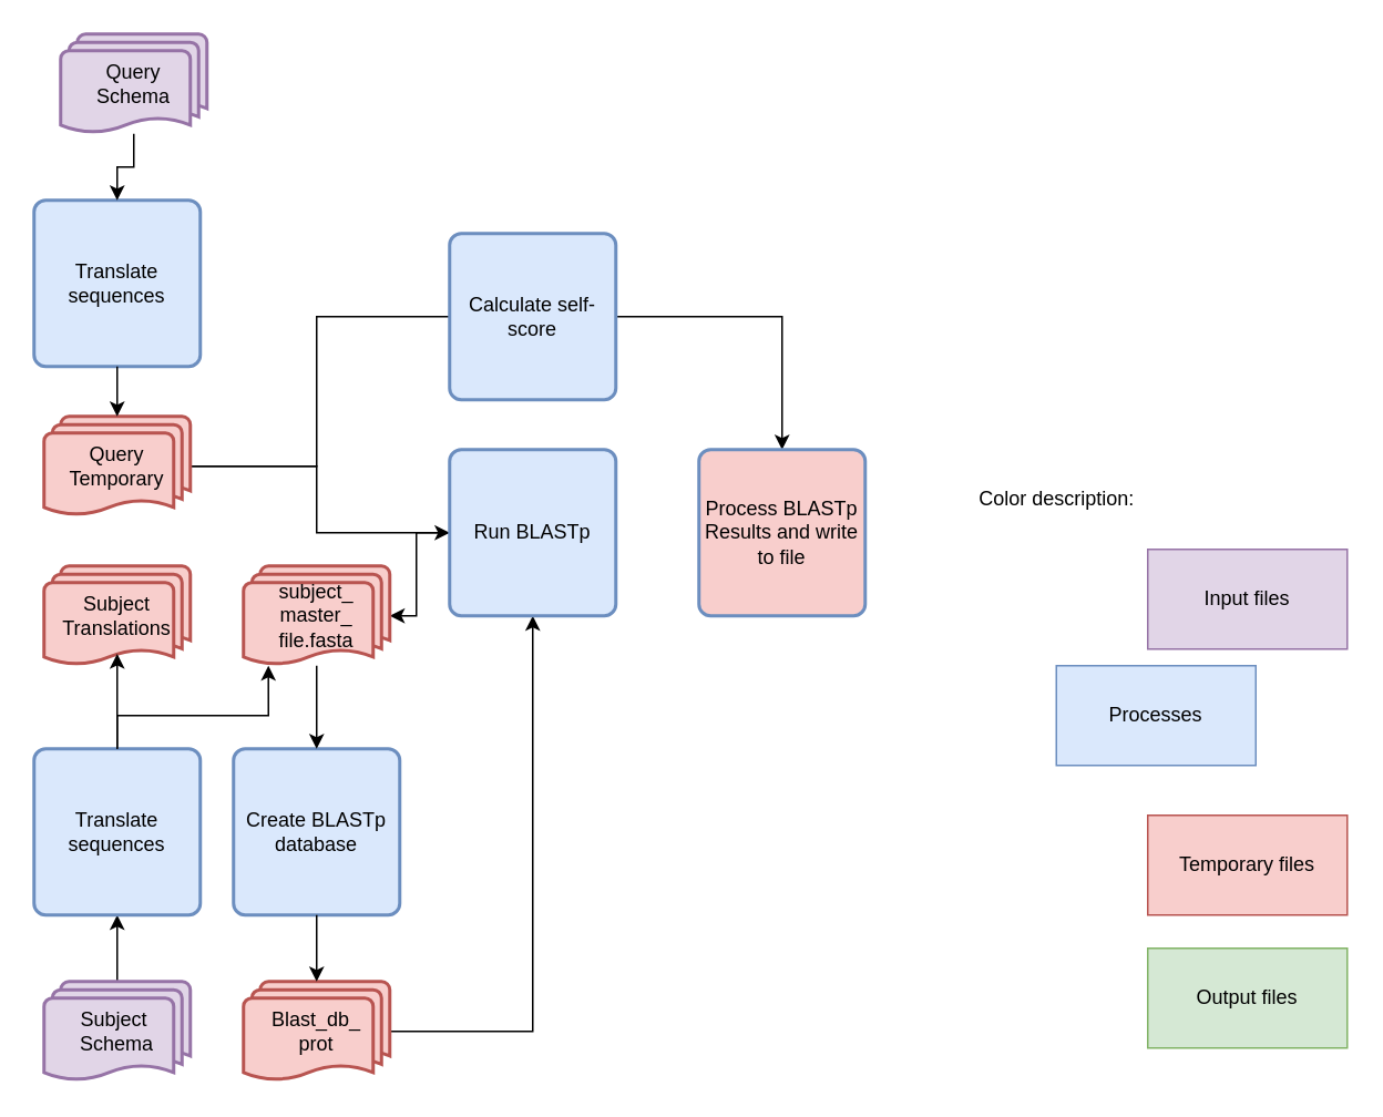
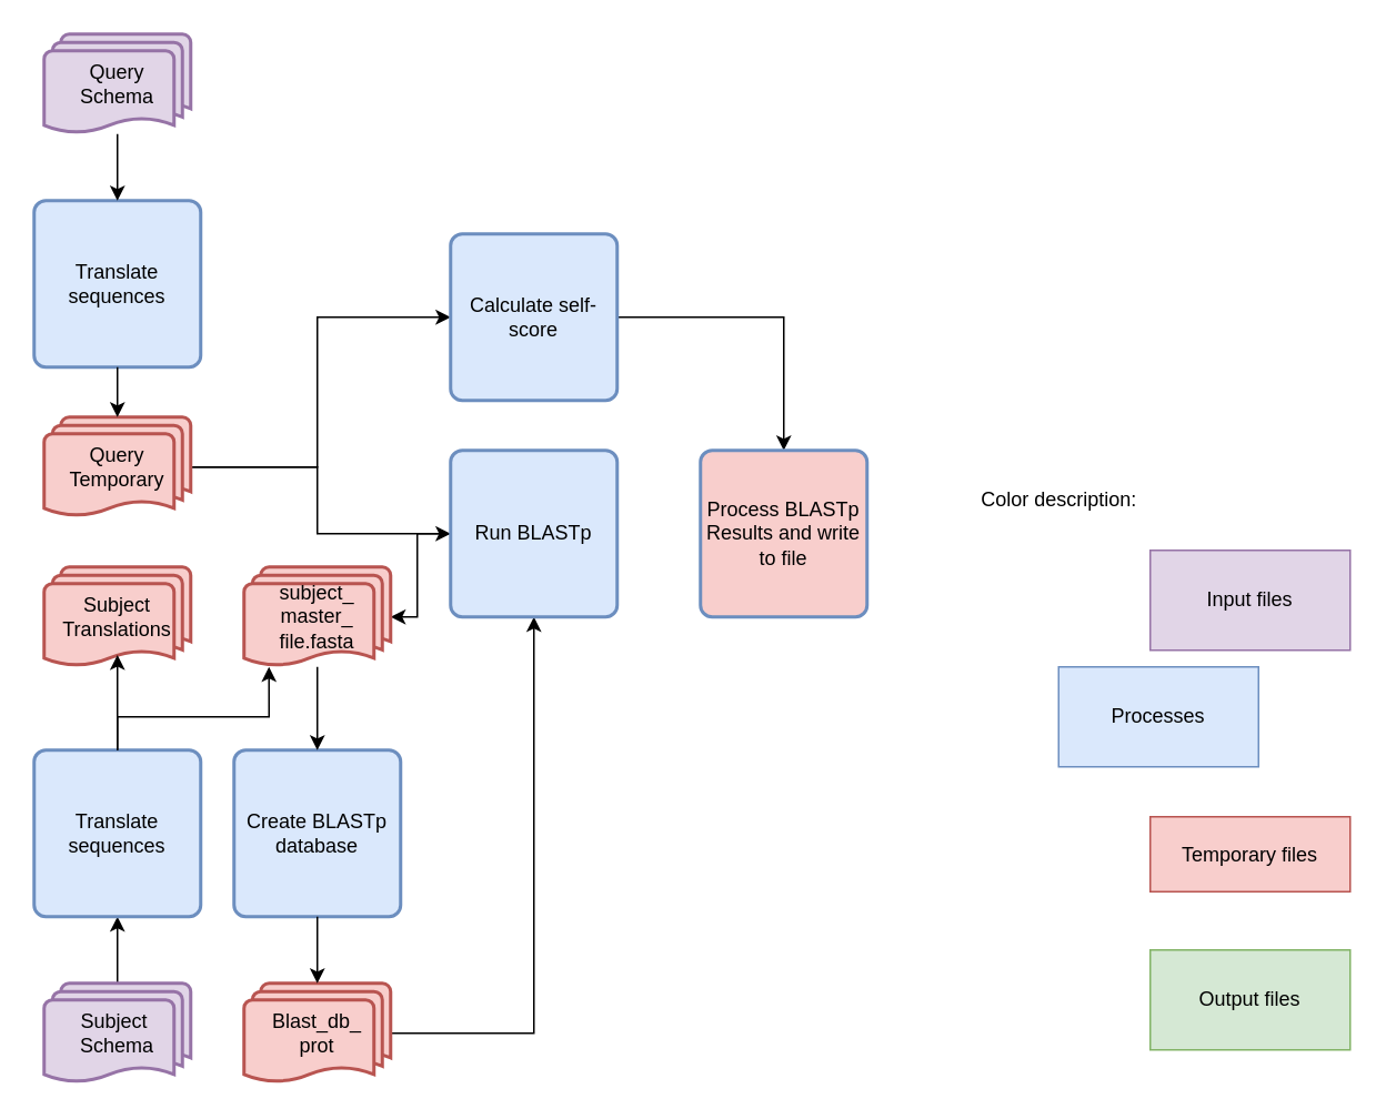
- <mxCell id="4" value="Query&lt;div&gt;Schema&lt;/div&gt;" style="strokeWidth=2;html=1;shape=mxgraph.flowchart.multi-document;whiteSpace=wrap;fillColor=#e1d5e7;strokeColor=#9673a6;" parent="1" vertex="1"><mxGeometry x="36" y="20" width="88" height="60" as="geometry" /></mxCell>
+ <mxCell id="4" value="Query&lt;div&gt;Schema&lt;/div&gt;" style="strokeWidth=2;html=1;shape=mxgraph.flowchart.multi-document;whiteSpace=wrap;fillColor=#e1d5e7;strokeColor=#9673a6;" parent="1" vertex="1"><mxGeometry x="26" y="20" width="88" height="60" as="geometry" /></mxCell>
- <mxCell id="8" style="edgeStyle=orthogonalEdgeStyle;rounded=0;orthogonalLoop=1;jettySize=auto;html=1;entryX=0;entryY=0.5;entryDx=0;entryDy=0;endArrow=none;" edge="1" parent="1" source="9" target="12"><mxGeometry relative="1" as="geometry"><Array as="points"><mxPoint x="190" y="280" /><mxPoint x="190" y="190" /></Array></mxGeometry></mxCell>
+ <mxCell id="8" style="edgeStyle=orthogonalEdgeStyle;rounded=0;orthogonalLoop=1;jettySize=auto;html=1;entryX=0;entryY=0.5;entryDx=0;entryDy=0;" edge="1" parent="1" source="9" target="12"><mxGeometry relative="1" as="geometry"><Array as="points"><mxPoint x="190" y="280" /><mxPoint x="190" y="190" /></Array></mxGeometry></mxCell>
- <mxCell id="24" value="Temporary files" style="rounded=0;whiteSpace=wrap;html=1;fillColor=#f8cecc;strokeColor=#b85450;" parent="1" vertex="1"><mxGeometry x="690" y="490" width="120" height="60" as="geometry" /></mxCell>
+ <mxCell id="24" value="Temporary files" style="rounded=0;whiteSpace=wrap;html=1;fillColor=#f8cecc;strokeColor=#b85450;" parent="1" vertex="1"><mxGeometry x="690" y="490" width="120" height="45" as="geometry" /></mxCell>
